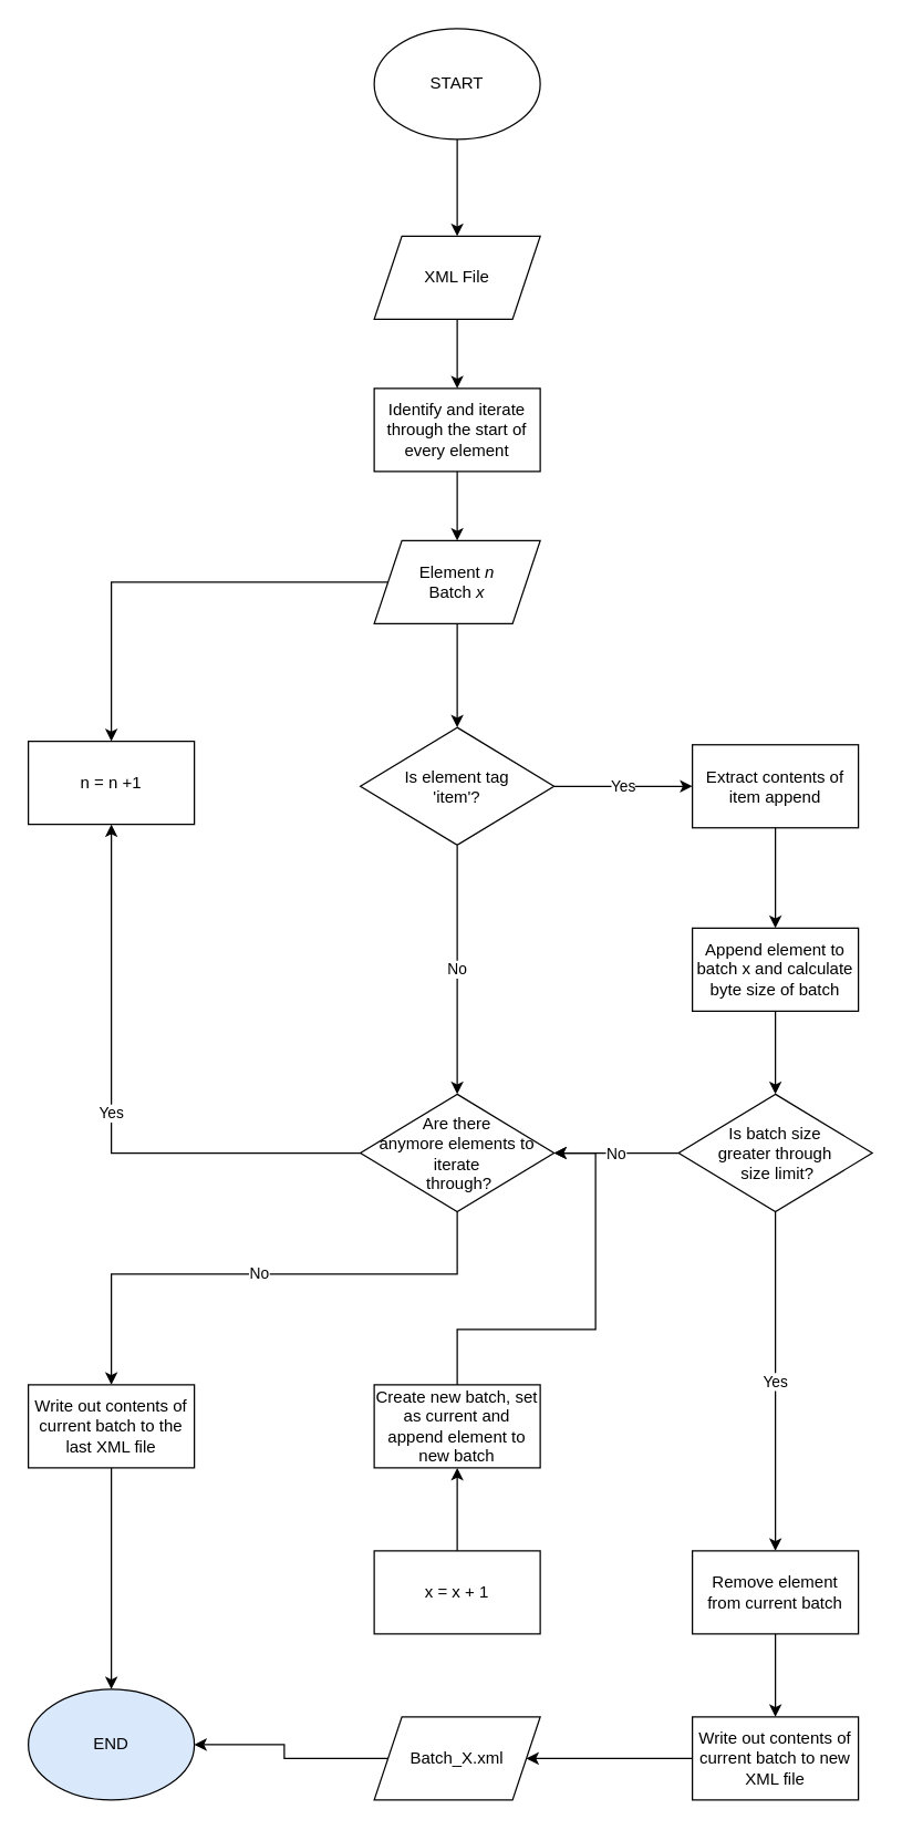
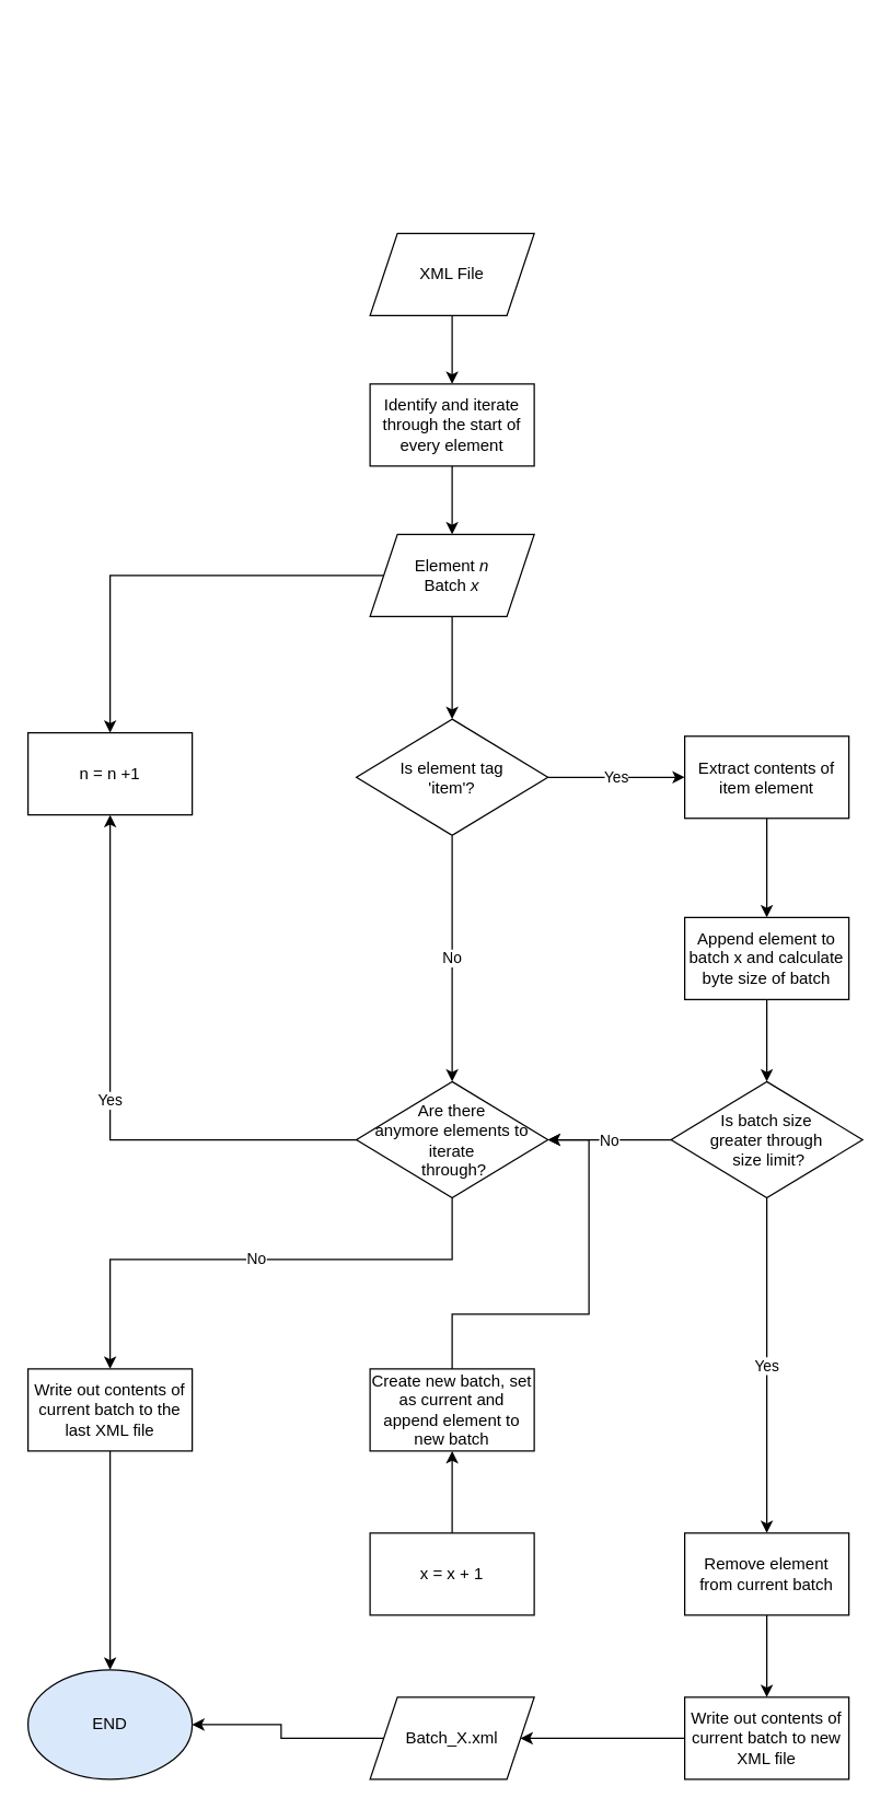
- <mxCell id="3" value="START" style="ellipse;whiteSpace=wrap;html=1;" parent="1" vertex="1"><mxGeometry x="270" y="20" width="120" height="80" as="geometry" /></mxCell>
- <mxCell id="2" style="edgeStyle=orthogonalEdgeStyle;rounded=0;orthogonalLoop=1;jettySize=auto;html=1;" parent="1" source="3" target="5" edge="1"><mxGeometry relative="1" as="geometry" /></mxCell>
- <mxCell id="10" value="Extract contents of item append" style="rounded=0;whiteSpace=wrap;html=1;" parent="1" vertex="1"><mxGeometry x="500" y="537.5" width="120" height="60" as="geometry" /></mxCell>
+ <mxCell id="10" value="Extract contents of item element" style="rounded=0;whiteSpace=wrap;html=1;" parent="1" vertex="1"><mxGeometry x="500" y="537.5" width="120" height="60" as="geometry" /></mxCell>
